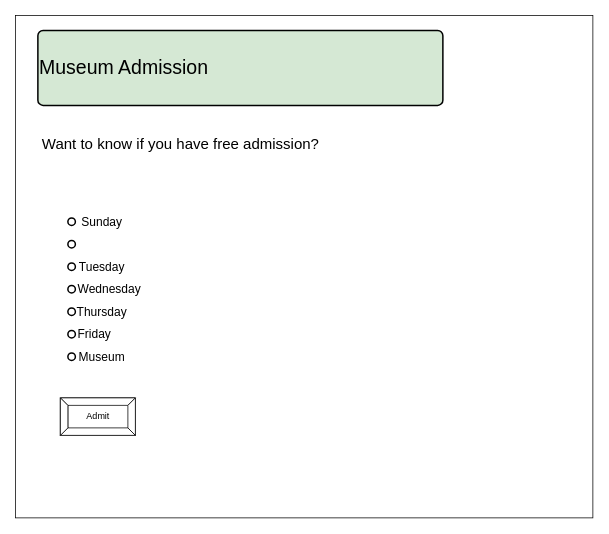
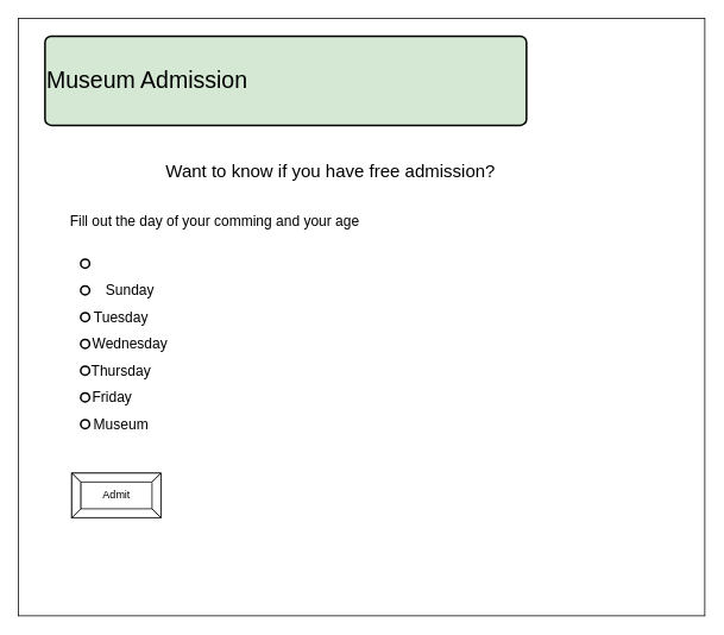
- <mxCell id="5" value="&lt;font style=&quot;font-size: 20px&quot;&gt;Want to know if you have free admission?&lt;/font&gt;" style="text;html=1;align=center;verticalAlign=middle;resizable=0;points=[];autosize=1;strokeColor=none;fillColor=none;fontSize=26;" vertex="1" parent="1"><mxGeometry x="50" y="170" width="380" height="40" as="geometry" /></mxCell>
+ <mxCell id="5" value="&lt;font style=&quot;font-size: 20px&quot;&gt;Want to know if you have free admission?&lt;/font&gt;" style="text;html=1;align=center;verticalAlign=middle;resizable=0;points=[];autosize=1;strokeColor=none;fillColor=none;fontSize=26;" vertex="1" parent="1"><mxGeometry x="180" y="170" width="380" height="40" as="geometry" /></mxCell>
+ <mxCell id="6" value="&lt;font style=&quot;font-size: 16px&quot;&gt;Fill out the day of your comming and your age&lt;/font&gt;" style="text;html=1;align=center;verticalAlign=middle;resizable=0;points=[];autosize=1;strokeColor=none;fillColor=none;fontSize=20;" vertex="1" parent="1"><mxGeometry x="70" y="230" width="340" height="30" as="geometry" /></mxCell>
- <mxCell id="14" value="Sunday" style="text;html=1;align=center;verticalAlign=middle;resizable=0;points=[];autosize=1;strokeColor=none;fillColor=none;fontSize=16;" vertex="1" parent="1"><mxGeometry x="100" y="285" width="70" height="20" as="geometry" /></mxCell>
+ <mxCell id="14" value="Sunday" style="text;html=1;align=center;verticalAlign=middle;resizable=0;points=[];autosize=1;strokeColor=none;fillColor=none;fontSize=16;" vertex="1" parent="1"><mxGeometry x="110" y="315" width="70" height="20" as="geometry" /></mxCell>
